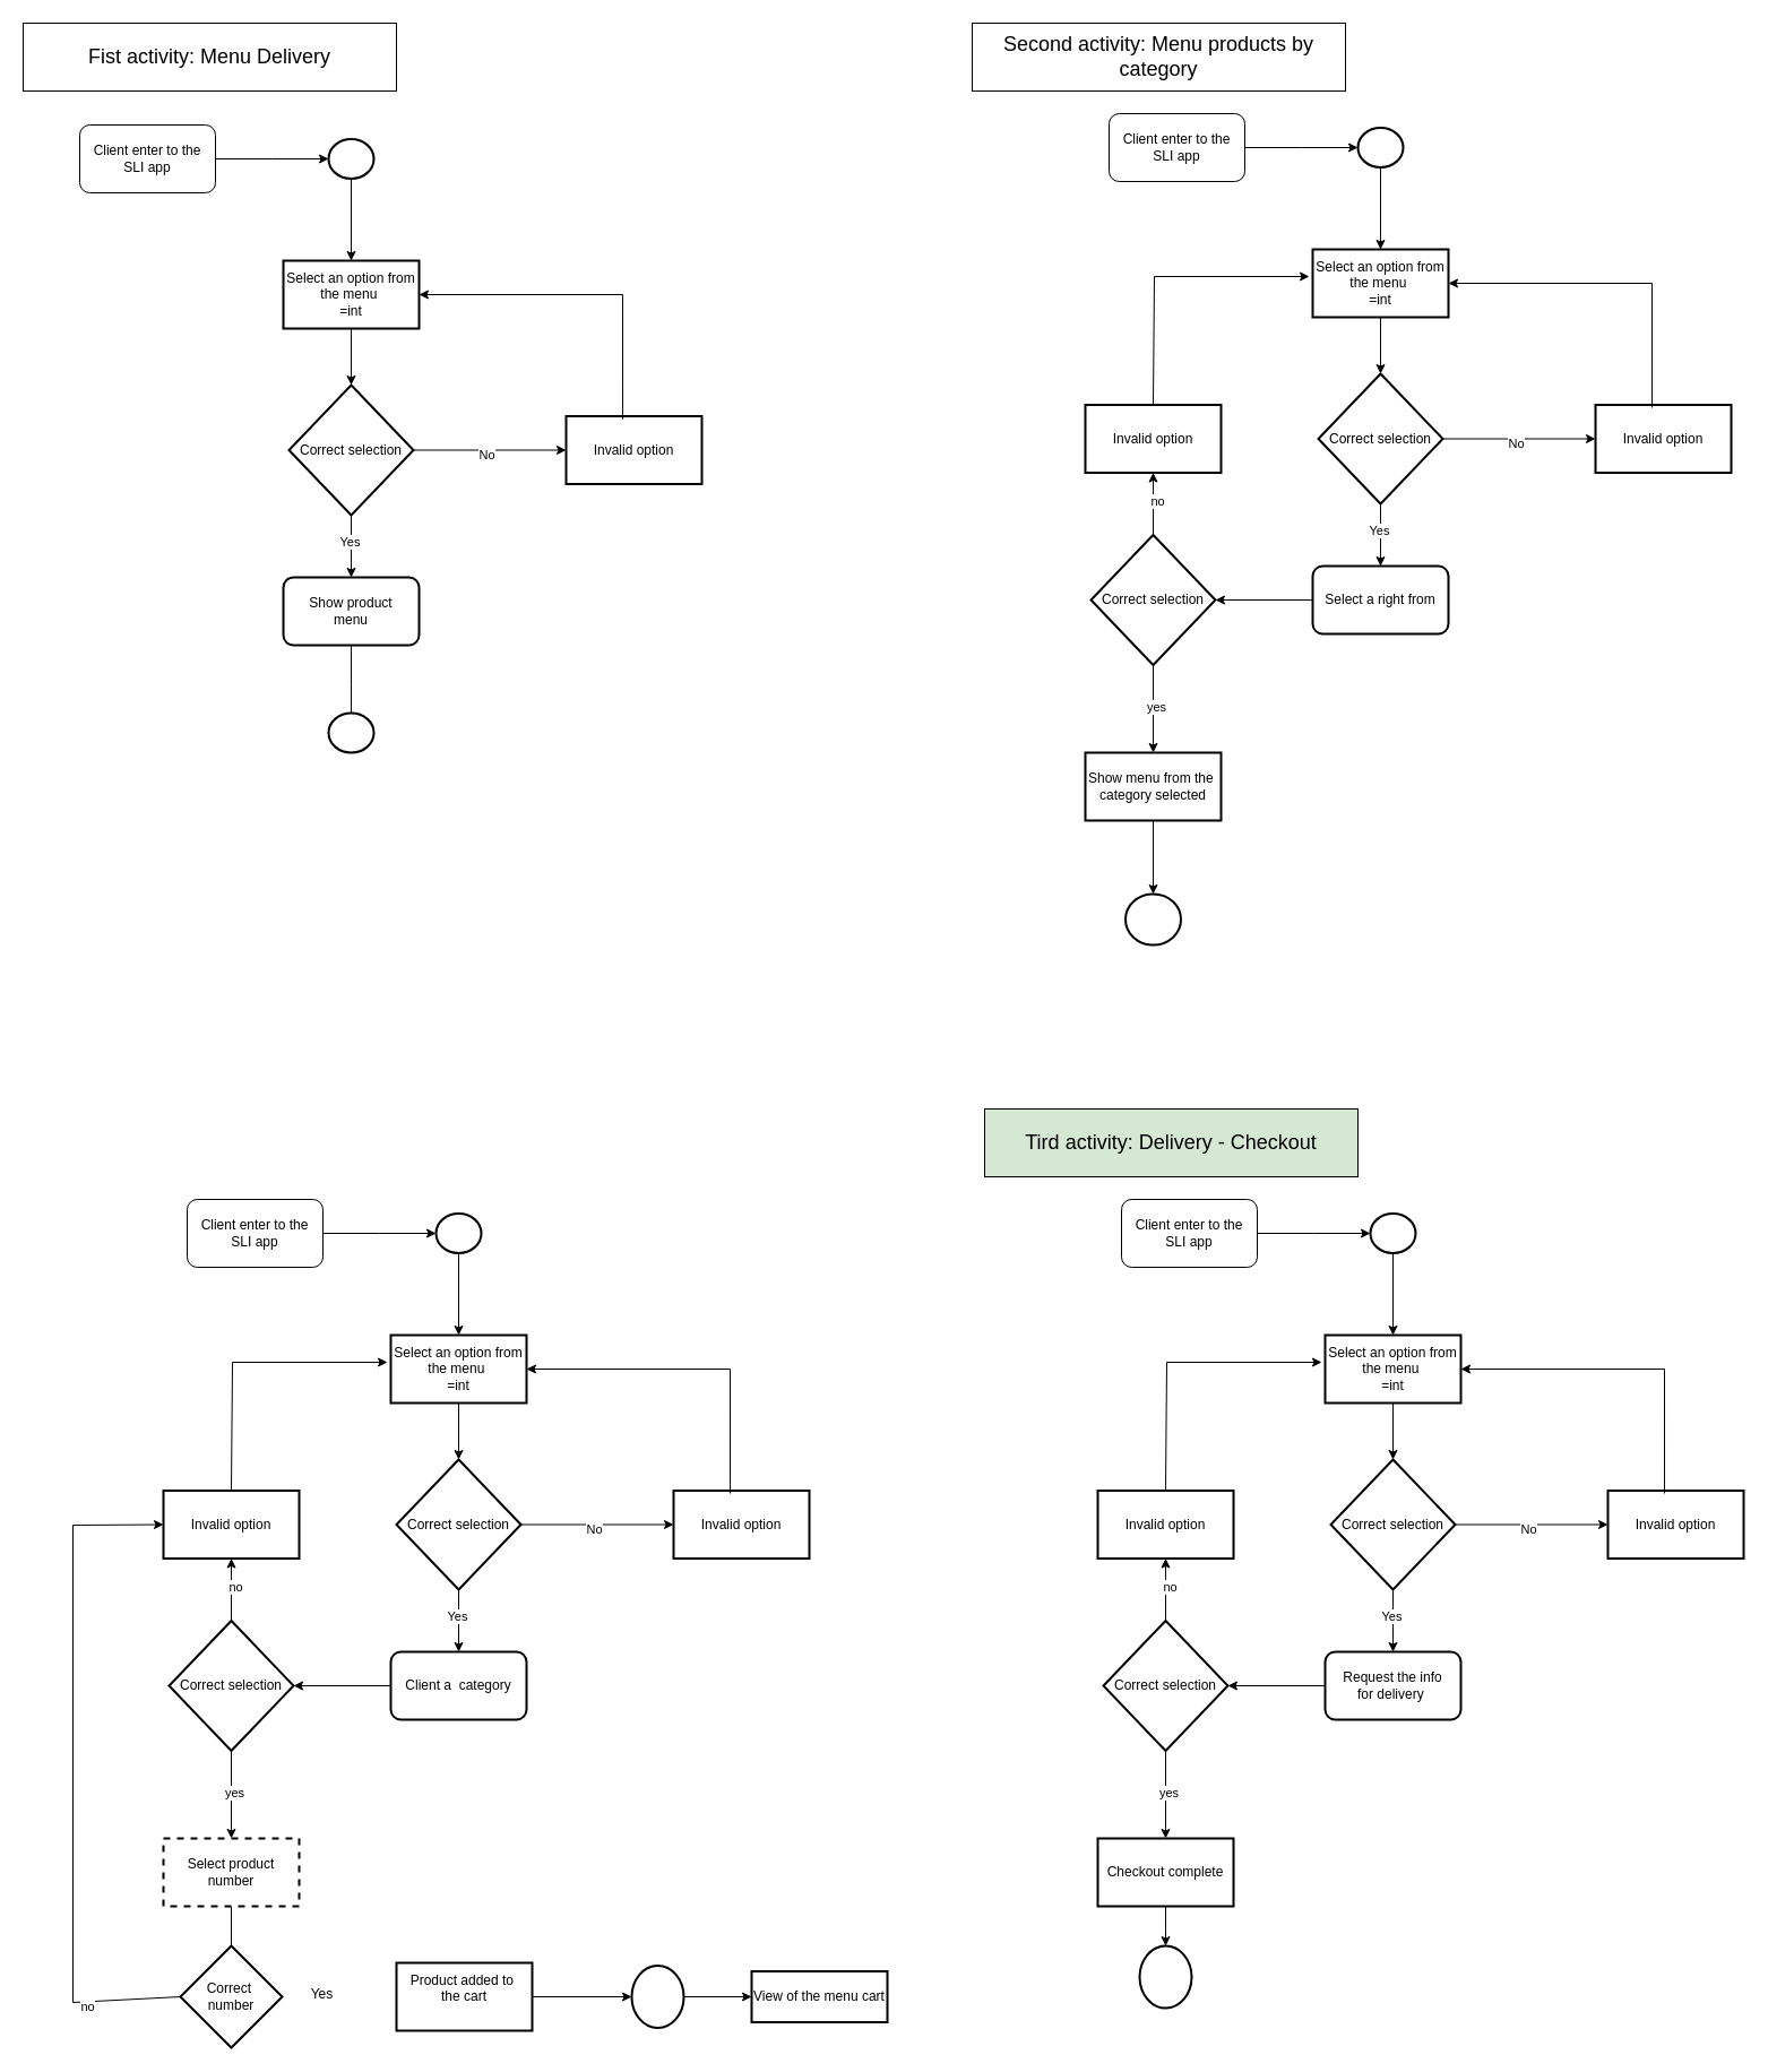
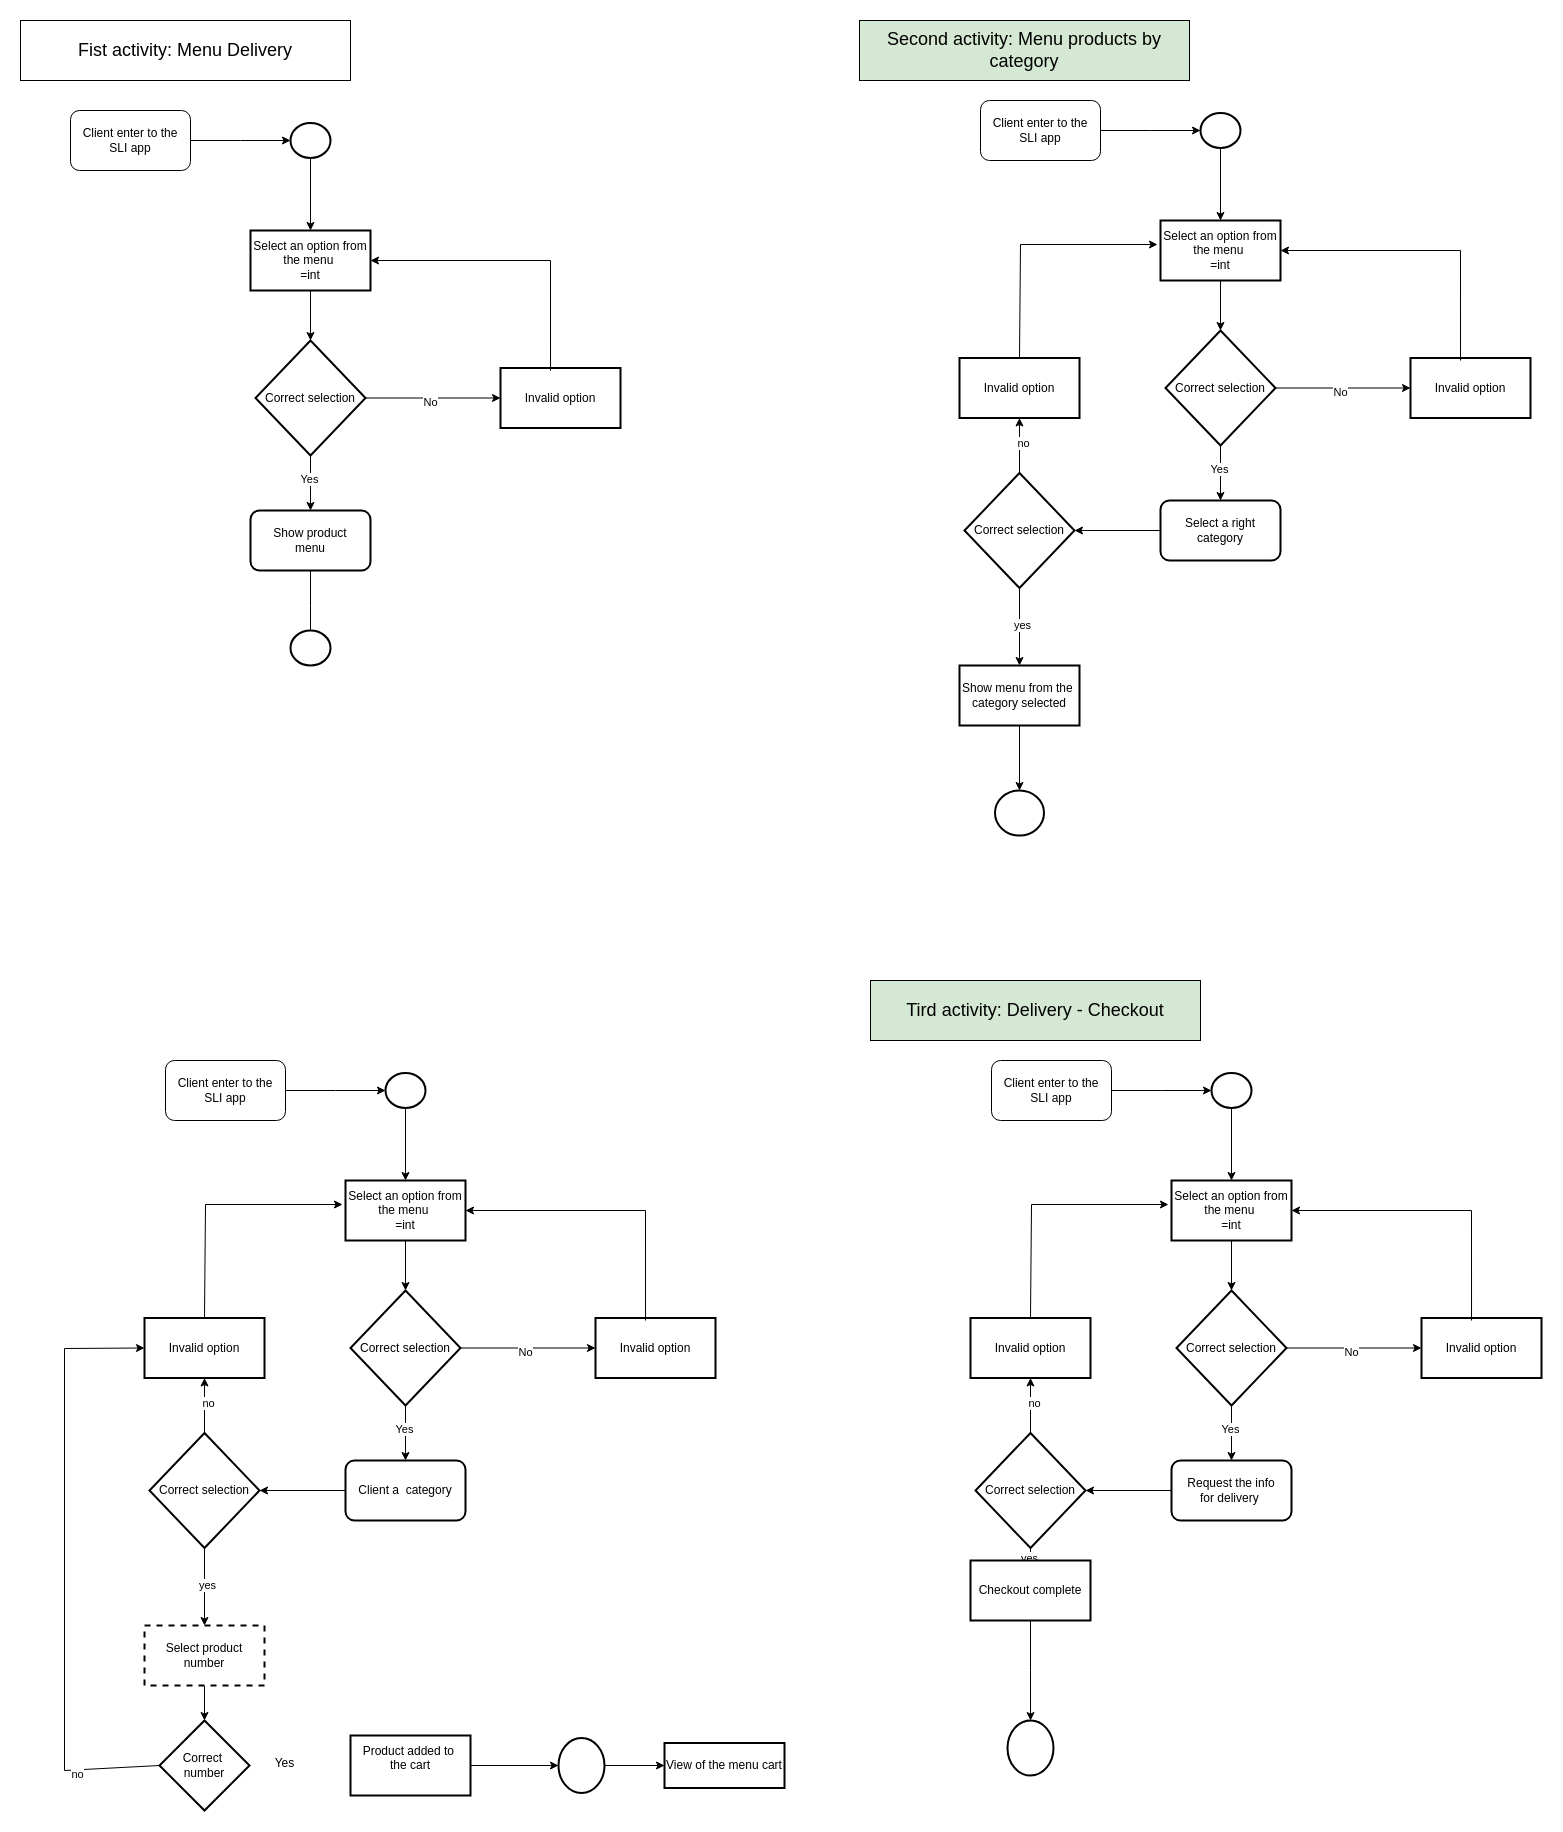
- <mxCell id="34" value="&lt;font style=&quot;font-size: 18px;&quot;&gt;Second activity: Menu products by category&lt;/font&gt;" style="whiteSpace=wrap;html=1;" vertex="1" parent="1"><mxGeometry x="859" y="20" width="330" height="60" as="geometry" /></mxCell>
+ <mxCell id="34" value="&lt;font style=&quot;font-size: 18px;&quot;&gt;Second activity: Menu products by category&lt;/font&gt;" style="whiteSpace=wrap;html=1;fillColor=#d5e8d4;" vertex="1" parent="1"><mxGeometry x="859" y="20" width="330" height="60" as="geometry" /></mxCell>
- <mxCell id="31" value="Select a right from" style="rounded=1;whiteSpace=wrap;html=1;strokeWidth=2;" vertex="1" parent="1"><mxGeometry x="1160" y="500" width="120" height="60" as="geometry" /></mxCell>
+ <mxCell id="31" value="Select a right category" style="rounded=1;whiteSpace=wrap;html=1;strokeWidth=2;" vertex="1" parent="1"><mxGeometry x="1160" y="500" width="120" height="60" as="geometry" /></mxCell>
- <mxCell id="102" value="Checkout complete" style="whiteSpace=wrap;html=1;strokeWidth=2;" vertex="1" parent="1"><mxGeometry x="970" y="1625" width="120" height="60" as="geometry" /></mxCell>
+ <mxCell id="102" value="Checkout complete" style="whiteSpace=wrap;html=1;strokeWidth=2;" vertex="1" parent="1"><mxGeometry x="970" y="1560" width="120" height="60" as="geometry" /></mxCell>
- <mxCell id="67" value="" style="edgeStyle=orthogonalEdgeStyle;rounded=0;orthogonalLoop=1;jettySize=auto;html=1;endArrow=none;" edge="1" parent="1" source="68" target="69"><mxGeometry relative="1" as="geometry" /></mxCell>
+ <mxCell id="67" value="" style="edgeStyle=orthogonalEdgeStyle;rounded=0;orthogonalLoop=1;jettySize=auto;html=1;" edge="1" parent="1" source="68" target="69"><mxGeometry relative="1" as="geometry" /></mxCell>
